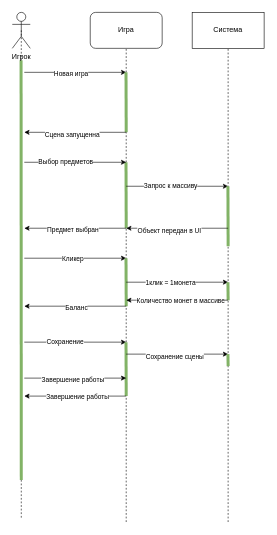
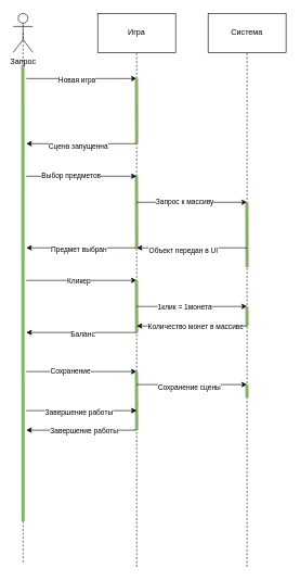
- <mxCell id="3" value="Игра" style="whiteSpace=wrap;html=1;rounded=1;" vertex="1" parent="1"><mxGeometry x="150" y="20" width="120" height="60" as="geometry" /></mxCell>
+ <mxCell id="3" value="Игра" style="rounded=0;whiteSpace=wrap;html=1;" vertex="1" parent="1"><mxGeometry x="150" y="20" width="120" height="60" as="geometry" /></mxCell>
- <mxCell id="6" value="Игрок" style="shape=umlActor;verticalLabelPosition=bottom;verticalAlign=top;html=1;outlineConnect=0;" vertex="1" parent="1"><mxGeometry x="20" y="20" width="30" height="60" as="geometry" /></mxCell>
+ <mxCell id="6" value="Запрос" style="shape=umlActor;verticalLabelPosition=bottom;verticalAlign=top;html=1;outlineConnect=0;" vertex="1" parent="1"><mxGeometry x="20" y="20" width="30" height="60" as="geometry" /></mxCell>
